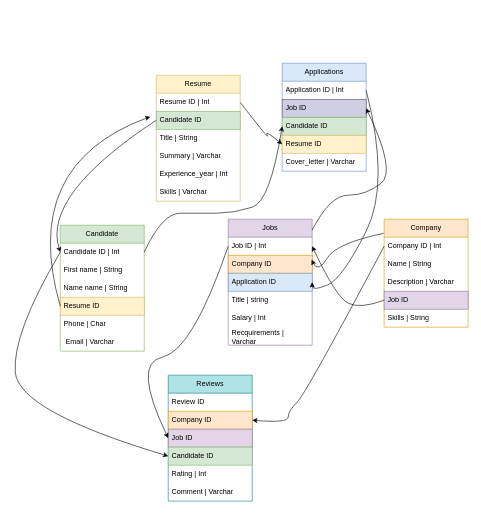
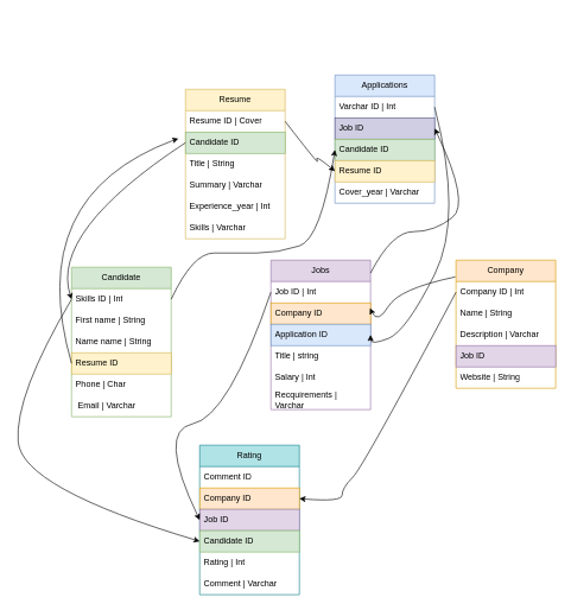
- <mxCell id="30" value="Application ID | Int" style="text;strokeColor=none;fillColor=none;align=left;verticalAlign=middle;spacingLeft=4;spacingRight=4;overflow=hidden;points=[[0,0.5],[1,0.5]];portConstraint=eastwest;rotatable=0;whiteSpace=wrap;html=1;" vertex="1" parent="29"><mxGeometry y="30" width="140" height="30" as="geometry" /></mxCell>
+ <mxCell id="30" value="Varchar ID | Int" style="text;strokeColor=none;fillColor=none;align=left;verticalAlign=middle;spacingLeft=4;spacingRight=4;overflow=hidden;points=[[0,0.5],[1,0.5]];portConstraint=eastwest;rotatable=0;whiteSpace=wrap;html=1;" vertex="1" parent="29"><mxGeometry y="30" width="140" height="30" as="geometry" /></mxCell>
- <mxCell id="23" value="Resume ID | Int" style="text;strokeColor=none;fillColor=none;align=left;verticalAlign=middle;spacingLeft=4;spacingRight=4;overflow=hidden;points=[[0,0.5],[1,0.5]];portConstraint=eastwest;rotatable=0;whiteSpace=wrap;html=1;" vertex="1" parent="22"><mxGeometry y="30" width="140" height="30" as="geometry" /></mxCell>
+ <mxCell id="23" value="Resume ID | Cover" style="text;strokeColor=none;fillColor=none;align=left;verticalAlign=middle;spacingLeft=4;spacingRight=4;overflow=hidden;points=[[0,0.5],[1,0.5]];portConstraint=eastwest;rotatable=0;whiteSpace=wrap;html=1;" vertex="1" parent="22"><mxGeometry y="30" width="140" height="30" as="geometry" /></mxCell>
- <mxCell id="34" value="Cover_letter | Varchar" style="text;strokeColor=none;fillColor=none;align=left;verticalAlign=middle;spacingLeft=4;spacingRight=4;overflow=hidden;points=[[0,0.5],[1,0.5]];portConstraint=eastwest;rotatable=0;whiteSpace=wrap;html=1;" vertex="1" parent="29"><mxGeometry y="150" width="140" height="30" as="geometry" /></mxCell>
+ <mxCell id="34" value="Cover_year | Varchar" style="text;strokeColor=none;fillColor=none;align=left;verticalAlign=middle;spacingLeft=4;spacingRight=4;overflow=hidden;points=[[0,0.5],[1,0.5]];portConstraint=eastwest;rotatable=0;whiteSpace=wrap;html=1;" vertex="1" parent="29"><mxGeometry y="150" width="140" height="30" as="geometry" /></mxCell>
- <mxCell id="3" value="Candidate ID | Int" style="text;strokeColor=none;fillColor=none;align=left;verticalAlign=middle;spacingLeft=4;spacingRight=4;overflow=hidden;points=[[0,0.5],[1,0.5]];portConstraint=eastwest;rotatable=0;whiteSpace=wrap;html=1;" vertex="1" parent="2"><mxGeometry y="30" width="140" height="30" as="geometry" /></mxCell>
+ <mxCell id="3" value="Skills ID | Int" style="text;strokeColor=none;fillColor=none;align=left;verticalAlign=middle;spacingLeft=4;spacingRight=4;overflow=hidden;points=[[0,0.5],[1,0.5]];portConstraint=eastwest;rotatable=0;whiteSpace=wrap;html=1;" vertex="1" parent="2"><mxGeometry y="30" width="140" height="30" as="geometry" /></mxCell>
- <mxCell id="50" value="" style="curved=1;endArrow=classic;html=1;rounded=0;entryX=1;entryY=0.5;entryDx=0;entryDy=0;exitX=0;exitY=0.75;exitDx=0;exitDy=0;" edge="1" parent="1" source="16" target="10"><mxGeometry width="50" height="50" relative="1" as="geometry"><mxPoint x="560" y="545" as="sourcePoint" /><mxPoint x="610" y="495" as="targetPoint" /><Array as="points"><mxPoint x="600" y="515" /><mxPoint x="560" y="495" /></Array></mxGeometry></mxCell>
- <mxCell id="21" value="Skills | String" style="text;strokeColor=none;fillColor=none;align=left;verticalAlign=middle;spacingLeft=4;spacingRight=4;overflow=hidden;points=[[0,0.5],[1,0.5]];portConstraint=eastwest;rotatable=0;whiteSpace=wrap;html=1;" vertex="1" parent="16"><mxGeometry y="150" width="140" height="30" as="geometry" /></mxCell>
+ <mxCell id="21" value="Website | String" style="text;strokeColor=none;fillColor=none;align=left;verticalAlign=middle;spacingLeft=4;spacingRight=4;overflow=hidden;points=[[0,0.5],[1,0.5]];portConstraint=eastwest;rotatable=0;whiteSpace=wrap;html=1;" vertex="1" parent="16"><mxGeometry y="150" width="140" height="30" as="geometry" /></mxCell>
- <mxCell id="35" value="Reviews" style="swimlane;fontStyle=0;childLayout=stackLayout;horizontal=1;startSize=30;horizontalStack=0;resizeParent=1;resizeParentMax=0;resizeLast=0;collapsible=1;marginBottom=0;whiteSpace=wrap;html=1;fillColor=#b0e3e6;strokeColor=#0e8088;" vertex="1" parent="1"><mxGeometry x="280" y="625" width="140" height="210" as="geometry"><mxRectangle x="80" y="200" width="100" height="30" as="alternateBounds" /></mxGeometry></mxCell>
+ <mxCell id="35" value="Rating" style="swimlane;fontStyle=0;childLayout=stackLayout;horizontal=1;startSize=30;horizontalStack=0;resizeParent=1;resizeParentMax=0;resizeLast=0;collapsible=1;marginBottom=0;whiteSpace=wrap;html=1;fillColor=#b0e3e6;strokeColor=#0e8088;" vertex="1" parent="1"><mxGeometry x="280" y="625" width="140" height="210" as="geometry"><mxRectangle x="80" y="200" width="100" height="30" as="alternateBounds" /></mxGeometry></mxCell>
- <mxCell id="36" value="Review ID" style="text;strokeColor=none;fillColor=none;align=left;verticalAlign=middle;spacingLeft=4;spacingRight=4;overflow=hidden;points=[[0,0.5],[1,0.5]];portConstraint=eastwest;rotatable=0;whiteSpace=wrap;html=1;" vertex="1" parent="35"><mxGeometry y="30" width="140" height="30" as="geometry" /></mxCell>
+ <mxCell id="36" value="Comment ID" style="text;strokeColor=none;fillColor=none;align=left;verticalAlign=middle;spacingLeft=4;spacingRight=4;overflow=hidden;points=[[0,0.5],[1,0.5]];portConstraint=eastwest;rotatable=0;whiteSpace=wrap;html=1;" vertex="1" parent="35"><mxGeometry y="30" width="140" height="30" as="geometry" /></mxCell>
